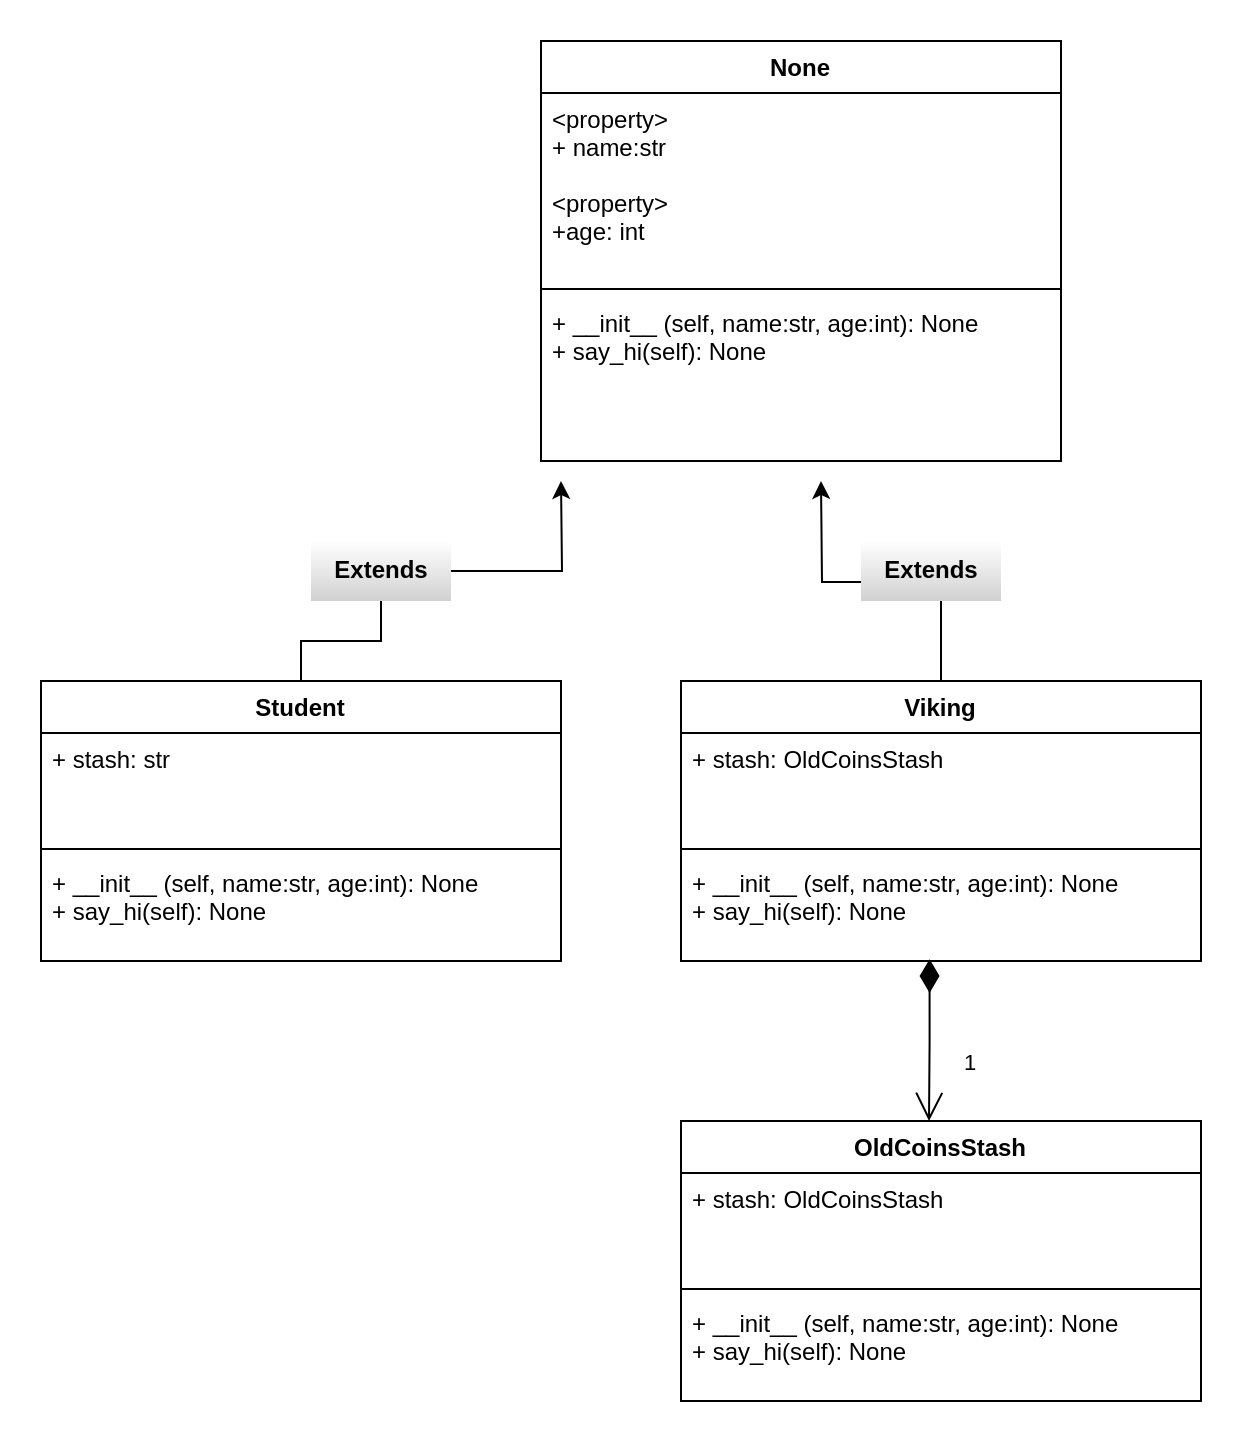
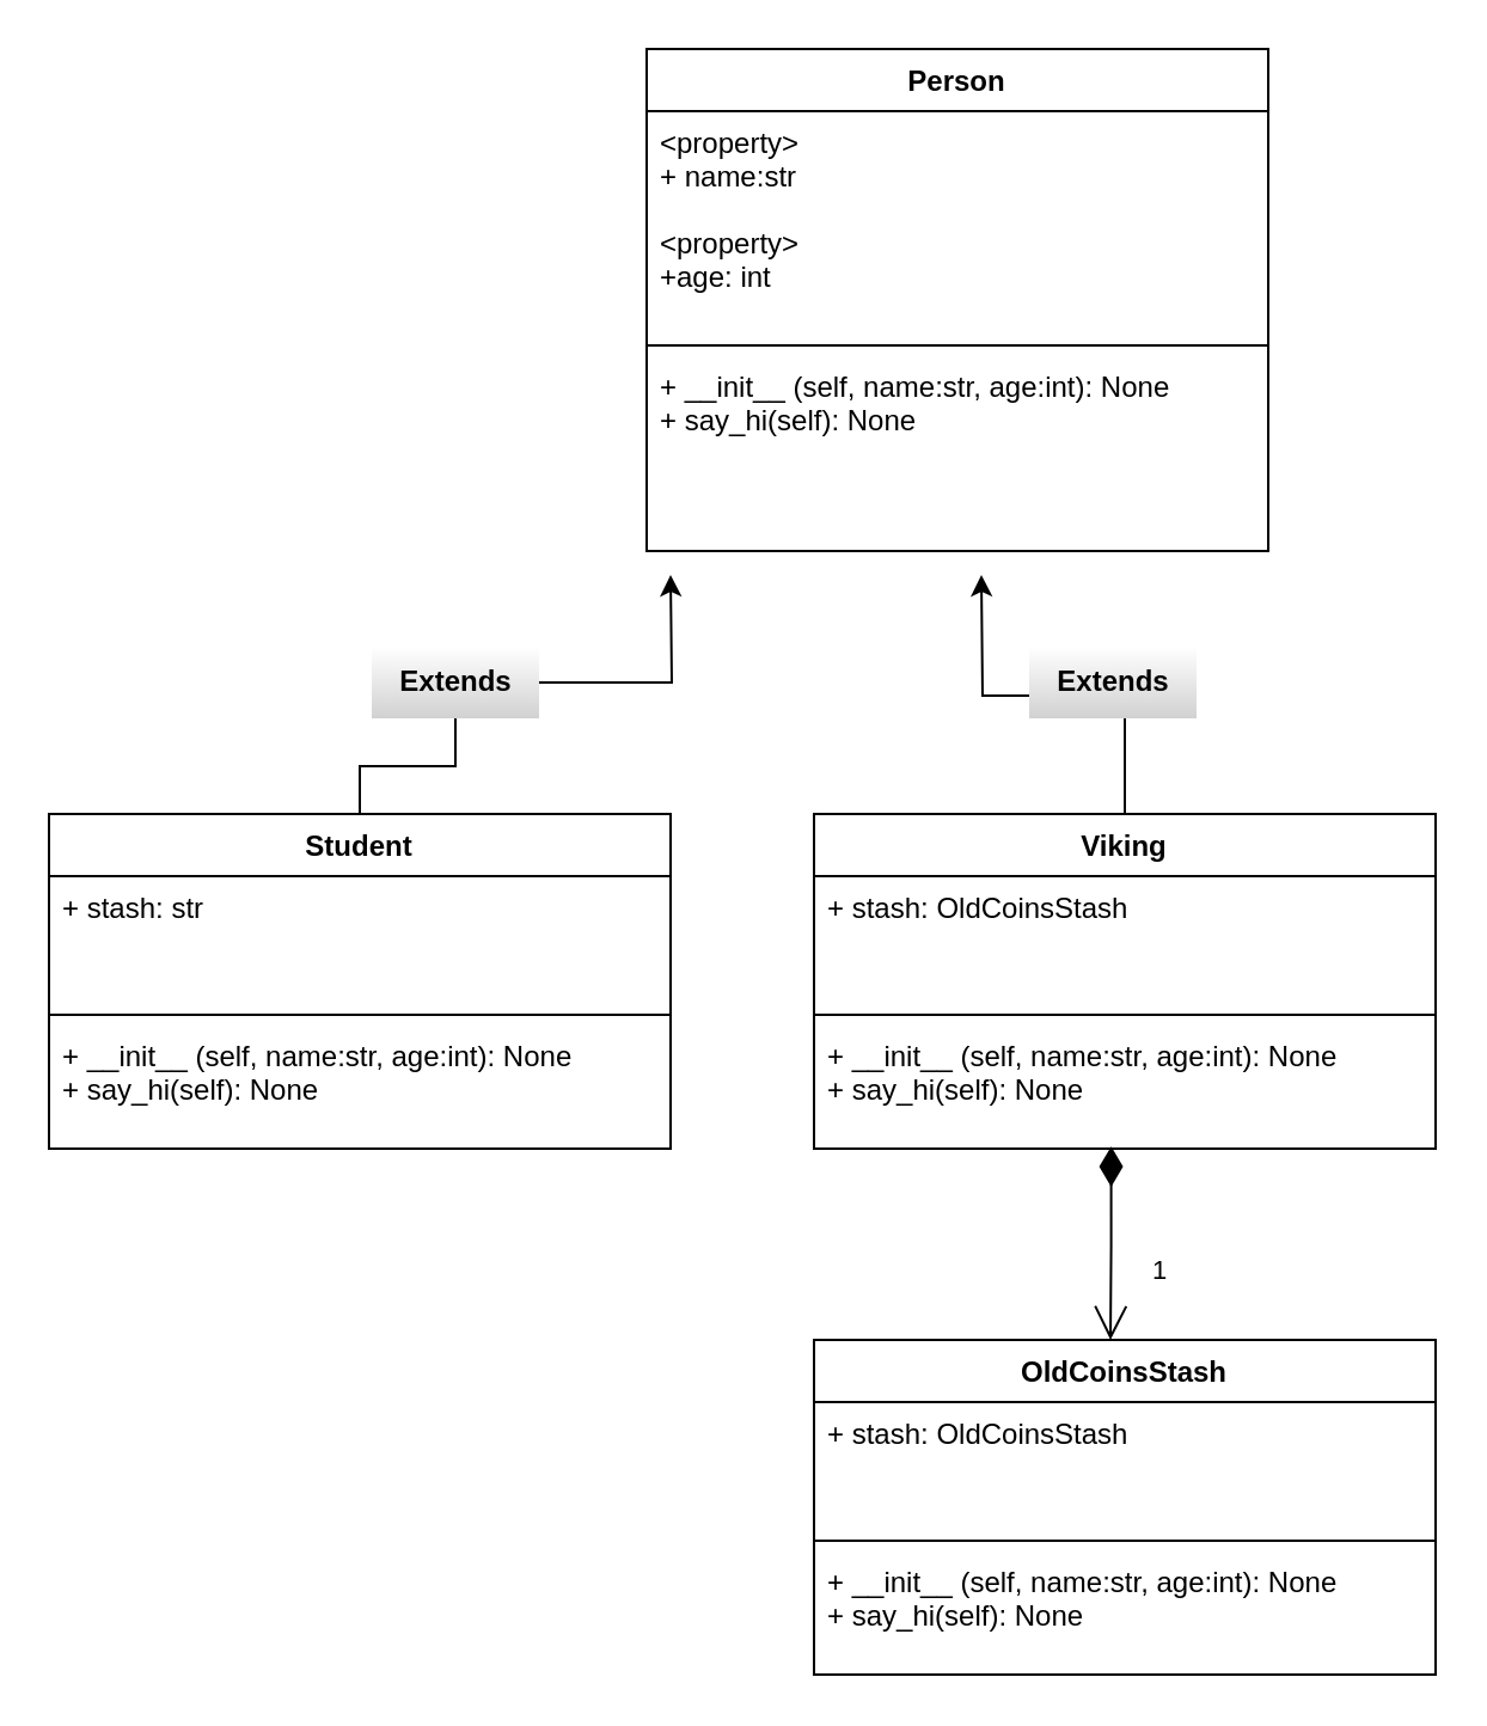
- <mxCell id="2" value="None" style="swimlane;fontStyle=1;align=center;verticalAlign=top;childLayout=stackLayout;horizontal=1;startSize=26;horizontalStack=0;resizeParent=1;resizeParentMax=0;resizeLast=0;collapsible=1;marginBottom=0;" vertex="1" parent="1"><mxGeometry x="270" y="20" width="260" height="210" as="geometry"><mxRectangle x="320" y="200" width="100" height="30" as="alternateBounds" /></mxGeometry></mxCell>
+ <mxCell id="2" value="Person" style="swimlane;fontStyle=1;align=center;verticalAlign=top;childLayout=stackLayout;horizontal=1;startSize=26;horizontalStack=0;resizeParent=1;resizeParentMax=0;resizeLast=0;collapsible=1;marginBottom=0;" vertex="1" parent="1"><mxGeometry x="270" y="20" width="260" height="210" as="geometry"><mxRectangle x="320" y="200" width="100" height="30" as="alternateBounds" /></mxGeometry></mxCell>
